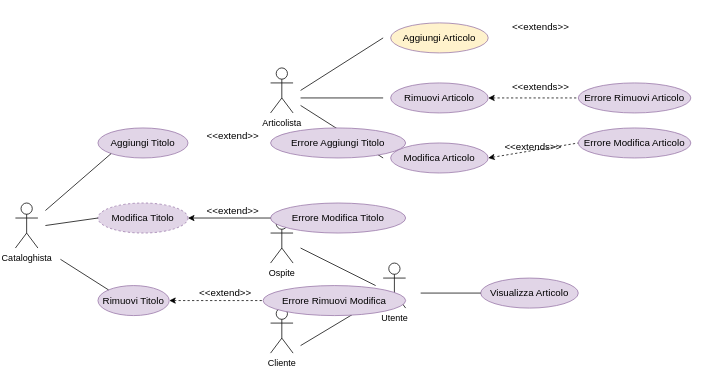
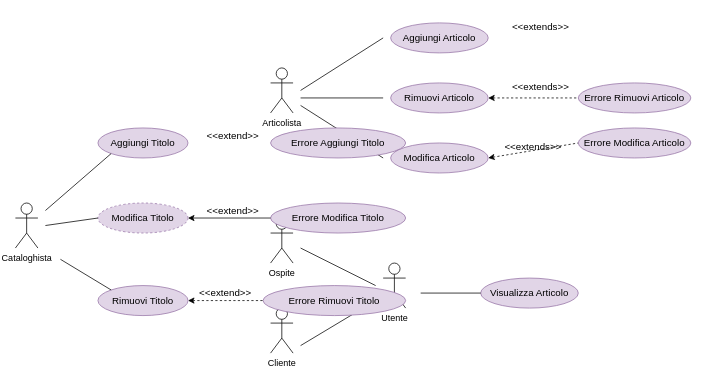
- <mxCell id="10" value="Aggiungi Articolo" style="ellipse;whiteSpace=wrap;html=1;fontSize=13;fillColor=#fff2cc;strokeColor=#9673a6;" vertex="1" parent="1"><mxGeometry x="520" y="30" width="130" height="40" as="geometry" /></mxCell>
+ <mxCell id="10" value="Aggiungi Articolo" style="ellipse;whiteSpace=wrap;html=1;fontSize=13;fillColor=#e1d5e7;strokeColor=#9673a6;" vertex="1" parent="1"><mxGeometry x="520" y="30" width="130" height="40" as="geometry" /></mxCell>
- <mxCell id="26" value="&lt;font style=&quot;font-size: 13px&quot;&gt;Rimuovi Titolo&lt;/font&gt;" style="ellipse;whiteSpace=wrap;html=1;fillColor=#e1d5e7;strokeColor=#9673a6;" vertex="1" parent="1"><mxGeometry x="130" y="380" width="95" height="40" as="geometry" /></mxCell>
+ <mxCell id="26" value="&lt;font style=&quot;font-size: 13px&quot;&gt;Rimuovi Titolo&lt;/font&gt;" style="ellipse;whiteSpace=wrap;html=1;fillColor=#e1d5e7;strokeColor=#9673a6;" vertex="1" parent="1"><mxGeometry x="130" y="380" width="120" height="40" as="geometry" /></mxCell>
- <mxCell id="29" value="&lt;font style=&quot;font-size: 13px&quot;&gt;Errore Rimuovi Modifica&lt;/font&gt;" style="ellipse;whiteSpace=wrap;html=1;fillColor=#e1d5e7;strokeColor=#9673a6;" vertex="1" parent="1"><mxGeometry x="350" y="380" width="190" height="40" as="geometry" /></mxCell>
+ <mxCell id="29" value="&lt;font style=&quot;font-size: 13px&quot;&gt;Errore Rimuovi Titolo&lt;/font&gt;" style="ellipse;whiteSpace=wrap;html=1;fillColor=#e1d5e7;strokeColor=#9673a6;" vertex="1" parent="1"><mxGeometry x="350" y="380" width="190" height="40" as="geometry" /></mxCell>
